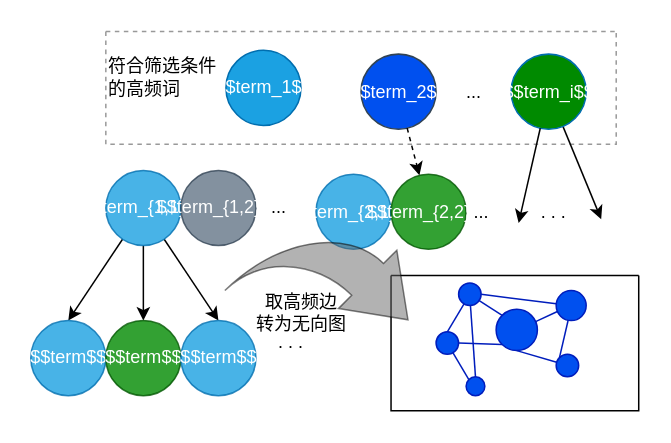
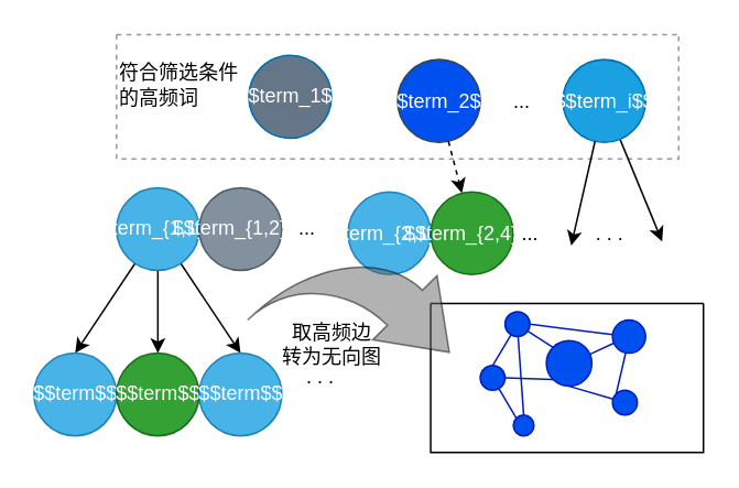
- <mxCell id="2" value="$$term_1$$" style="ellipse;aspect=fixed;fillColor=#1ba1e2;fontColor=#ffffff;strokeColor=#006EAF;html=1;" vertex="1" parent="1"><mxGeometry x="150" y="33" width="50" height="50" as="geometry" /></mxCell>
+ <mxCell id="2" value="$$term_1$$" style="ellipse;aspect=fixed;fillColor=#647687;fontColor=#ffffff;strokeColor=#006EAF;html=1;" vertex="1" parent="1"><mxGeometry x="150" y="33" width="50" height="50" as="geometry" /></mxCell>
- <mxCell id="17" value="$$term_i$$" style="ellipse;aspect=fixed;fillColor=#008a00;fontColor=#ffffff;strokeColor=#006EAF;html=1;" vertex="1" parent="13"><mxGeometry x="270" y="15" width="50" height="50" as="geometry" /></mxCell>
+ <mxCell id="17" value="$$term_i$$" style="ellipse;aspect=fixed;fillColor=#1ba1e2;fontColor=#ffffff;strokeColor=#006EAF;html=1;" vertex="1" parent="13"><mxGeometry x="270" y="15" width="50" height="50" as="geometry" /></mxCell>
- <mxCell id="20" value="$$term_{2,2}$$" style="ellipse;aspect=fixed;fillColor=#008a00;fontColor=#ffffff;strokeColor=#005700;opacity=80;html=1;" vertex="1" parent="13"><mxGeometry x="190" y="95" width="50" height="50" as="geometry" /></mxCell>
+ <mxCell id="20" value="$$term_{2,4}$$" style="ellipse;aspect=fixed;fillColor=#008a00;fontColor=#ffffff;strokeColor=#005700;opacity=80;html=1;" vertex="1" parent="13"><mxGeometry x="190" y="95" width="50" height="50" as="geometry" /></mxCell>
